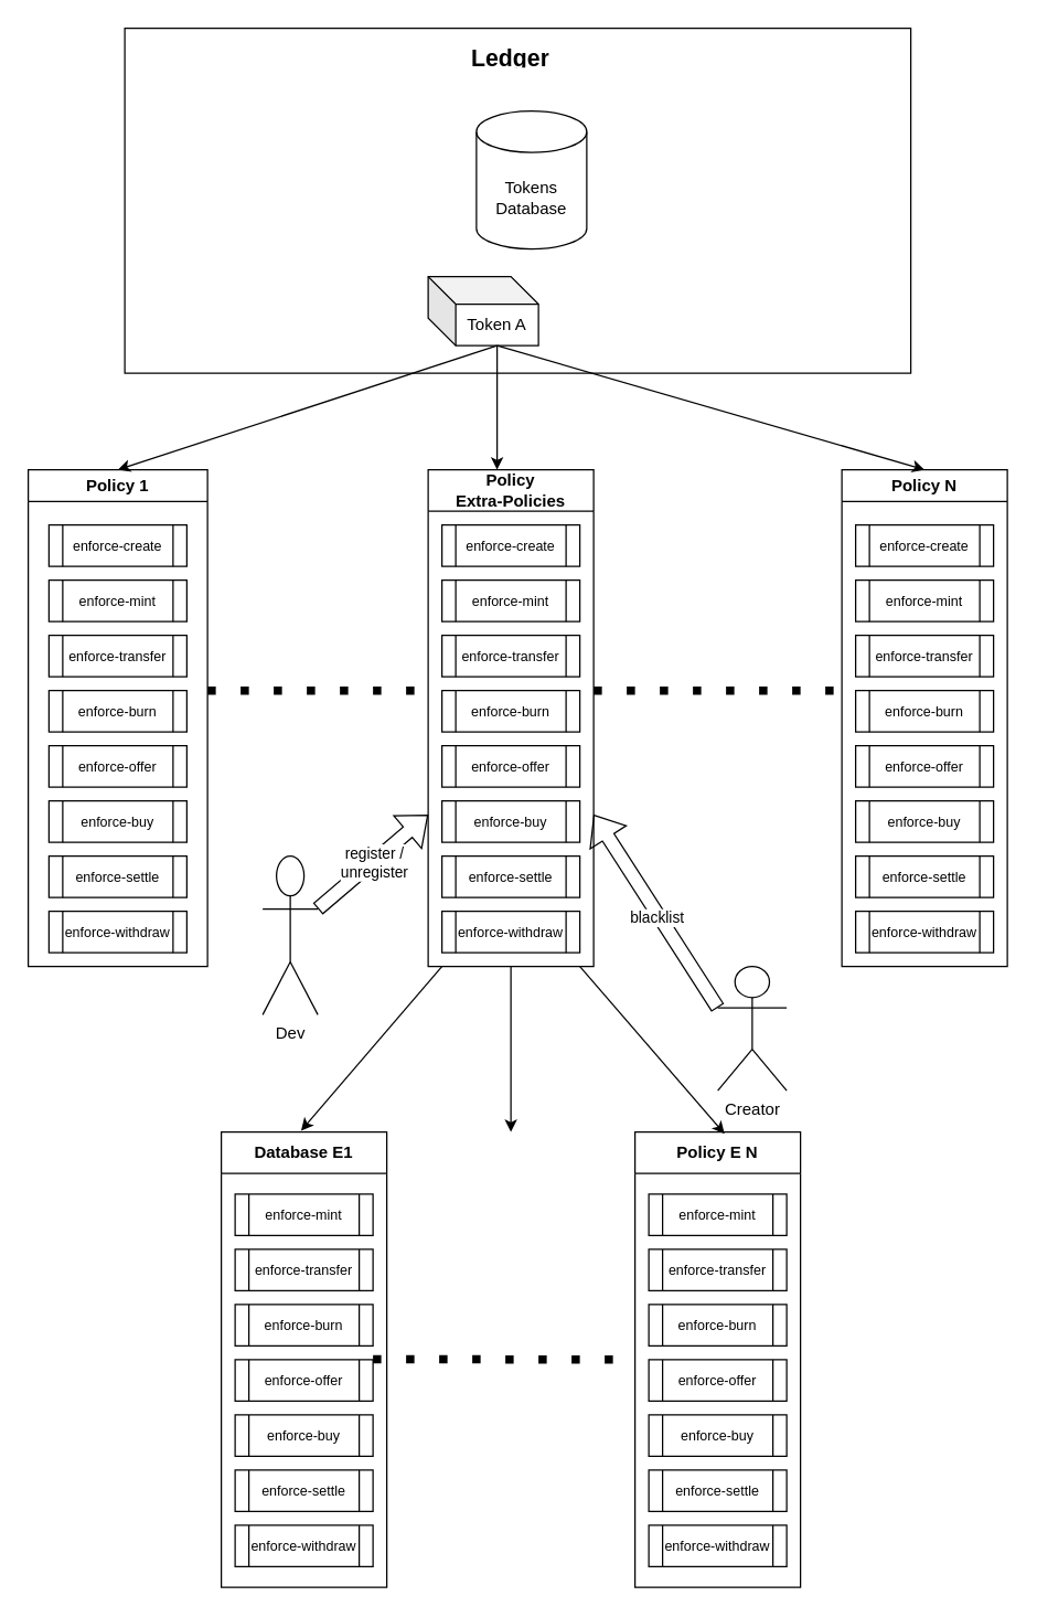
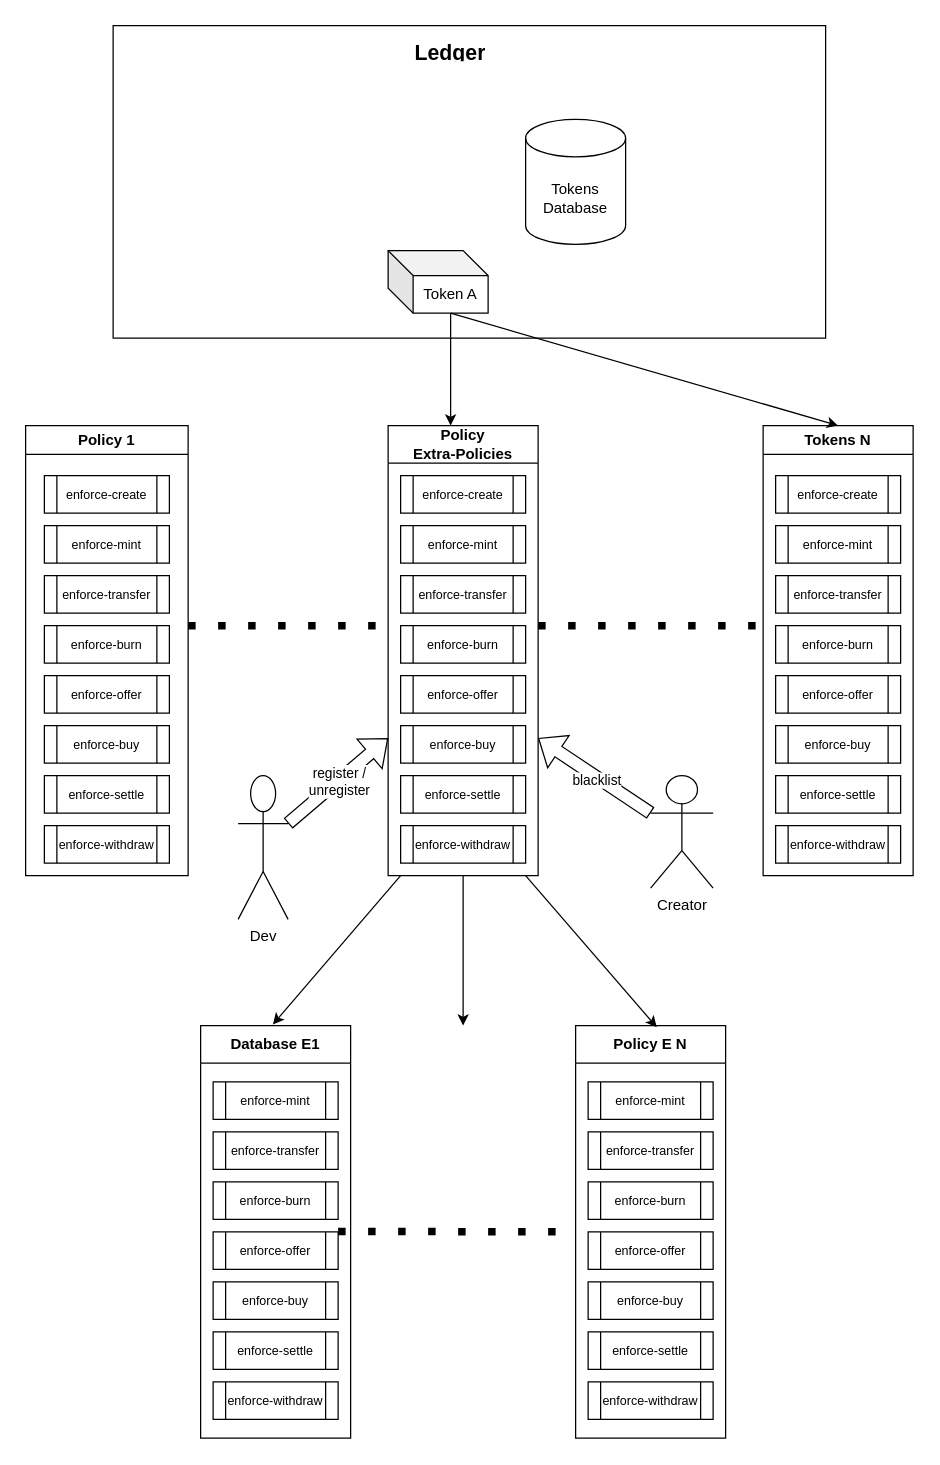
- <mxCell id="25" value="Ledger" style="text;html=1;strokeColor=none;fillColor=none;align=center;verticalAlign=middle;whiteSpace=wrap;overflow=hidden;fontSize=17;fontStyle=1" parent="1" vertex="1"><mxGeometry x="190" y="30" width="360" height="20" as="geometry" /></mxCell>
+ <mxCell id="25" value="Ledger" style="text;html=1;strokeColor=none;fillColor=none;align=center;verticalAlign=middle;whiteSpace=wrap;overflow=hidden;fontSize=17;fontStyle=1" parent="1" vertex="1"><mxGeometry x="180" y="30" width="360" height="20" as="geometry" /></mxCell>
- <mxCell id="26" value="Tokens&lt;br&gt;Database" style="shape=cylinder3;whiteSpace=wrap;html=1;boundedLbl=1;backgroundOutline=1;size=15;" parent="1" vertex="1"><mxGeometry x="345" y="80" width="80" height="100" as="geometry" /></mxCell>
+ <mxCell id="26" value="Tokens&lt;br&gt;Database" style="shape=cylinder3;whiteSpace=wrap;html=1;boundedLbl=1;backgroundOutline=1;size=15;" parent="1" vertex="1"><mxGeometry x="420" y="95" width="80" height="100" as="geometry" /></mxCell>
- <mxCell id="22" value="" style="endArrow=classic;html=1;rounded=0;exitX=0;exitY=0;exitDx=50;exitDy=50;exitPerimeter=0;entryX=0.5;entryY=0;entryDx=0;entryDy=0;" parent="1" source="21" target="3" edge="1"><mxGeometry width="50" height="50" relative="1" as="geometry"><mxPoint x="480" y="390" as="sourcePoint" /><mxPoint x="530" y="340" as="targetPoint" /></mxGeometry></mxCell>
- <mxCell id="12" value="Policy N" style="swimlane;whiteSpace=wrap;html=1;" parent="1" vertex="1"><mxGeometry x="610" y="340" width="120" height="360" as="geometry" /></mxCell>
+ <mxCell id="12" value="Tokens N" style="swimlane;whiteSpace=wrap;html=1;" parent="1" vertex="1"><mxGeometry x="610" y="340" width="120" height="360" as="geometry" /></mxCell>
- <mxCell id="28" value="Creator" style="shape=umlActor;verticalLabelPosition=bottom;verticalAlign=top;html=1;outlineConnect=0;" parent="1" vertex="1"><mxGeometry x="520" y="700" width="50" height="90" as="geometry" /></mxCell>
+ <mxCell id="28" value="Creator" style="shape=umlActor;verticalLabelPosition=bottom;verticalAlign=top;html=1;outlineConnect=0;" parent="1" vertex="1"><mxGeometry x="520" y="620" width="50" height="90" as="geometry" /></mxCell>
